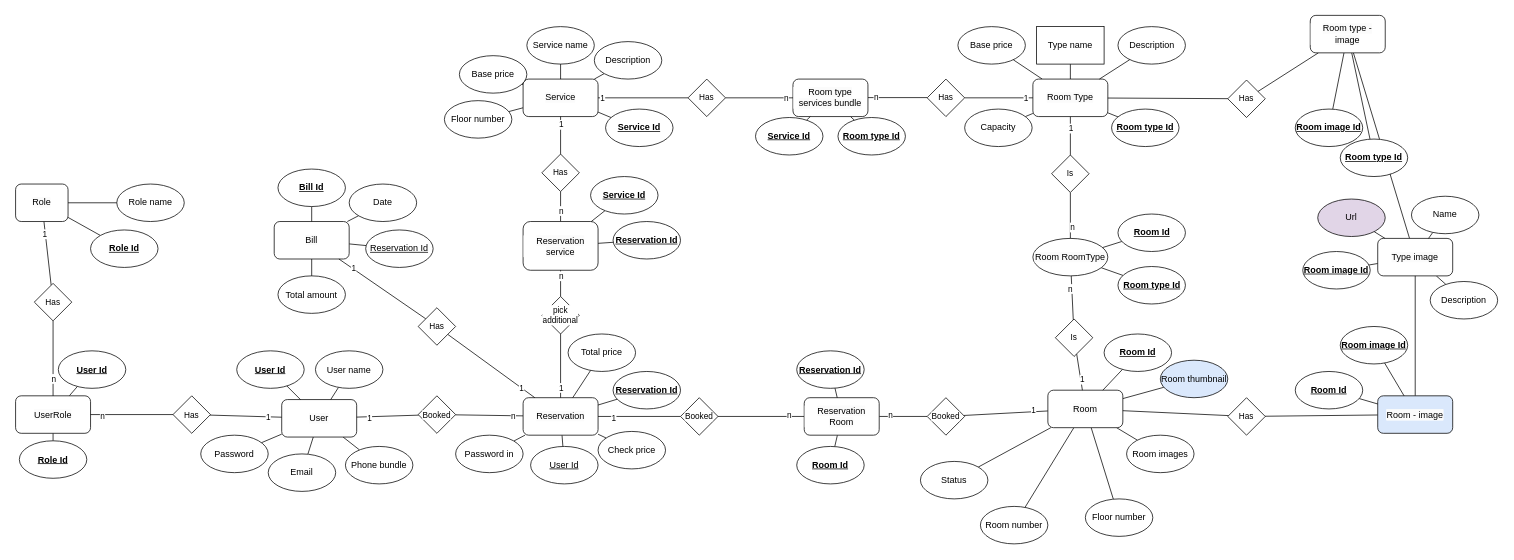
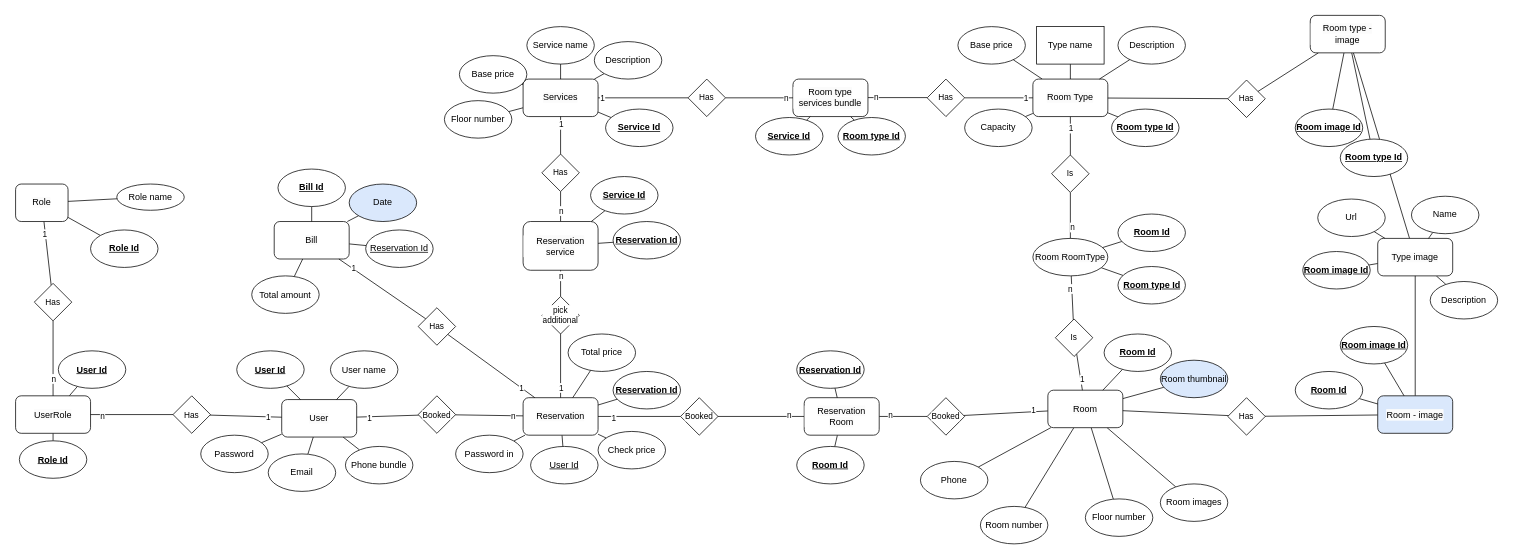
- <mxCell id="84" value="&lt;span style=&quot;font-size: 12px; background-color: rgb(251, 251, 251);&quot;&gt;Service&lt;/span&gt;" style="rounded=1;whiteSpace=wrap;html=1;fontFamily=Helvetica;fontSize=11;fontColor=default;labelBackgroundColor=default;" parent="1" vertex="1"><mxGeometry x="697" y="105" width="100" height="50" as="geometry" /></mxCell>
+ <mxCell id="84" value="&lt;span style=&quot;font-size: 12px; background-color: rgb(251, 251, 251);&quot;&gt;Services&lt;/span&gt;" style="rounded=1;whiteSpace=wrap;html=1;fontFamily=Helvetica;fontSize=11;fontColor=default;labelBackgroundColor=default;" parent="1" vertex="1"><mxGeometry x="697" y="105" width="100" height="50" as="geometry" /></mxCell>
- <mxCell id="4" value="Role name" style="ellipse;whiteSpace=wrap;html=1;" parent="1" vertex="1"><mxGeometry x="155" y="245" width="90" height="50" as="geometry" /></mxCell>
+ <mxCell id="4" value="Role name" style="ellipse;whiteSpace=wrap;html=1;" parent="1" vertex="1"><mxGeometry x="155" y="245" width="90" height="35" as="geometry" /></mxCell>
- <mxCell id="149" value="Date" style="ellipse;whiteSpace=wrap;html=1;fontStyle=0" parent="1" vertex="1"><mxGeometry x="465" y="245" width="90" height="50" as="geometry" /></mxCell>
+ <mxCell id="149" value="Date" style="ellipse;whiteSpace=wrap;html=1;fontStyle=0;fillColor=#dae8fc;" parent="1" vertex="1"><mxGeometry x="465" y="245" width="90" height="50" as="geometry" /></mxCell>
- <mxCell id="182" value="Url" style="ellipse;whiteSpace=wrap;html=1;fontStyle=0;fillColor=#e1d5e7;" vertex="1" parent="1"><mxGeometry x="1757" y="265" width="90" height="50" as="geometry" /></mxCell>
+ <mxCell id="182" value="Url" style="ellipse;whiteSpace=wrap;html=1;fontStyle=0" vertex="1" parent="1"><mxGeometry x="1757" y="265" width="90" height="50" as="geometry" /></mxCell>
- <mxCell id="147" value="Total amount" style="ellipse;whiteSpace=wrap;html=1;fontStyle=0" parent="1" vertex="1"><mxGeometry x="370" y="367.5" width="90" height="50" as="geometry" /></mxCell>
+ <mxCell id="147" value="Total amount" style="ellipse;whiteSpace=wrap;html=1;fontStyle=0" parent="1" vertex="1"><mxGeometry x="335" y="367.5" width="90" height="50" as="geometry" /></mxCell>
- <mxCell id="24" value="User name" style="ellipse;whiteSpace=wrap;html=1;fontStyle=0" parent="1" vertex="1"><mxGeometry x="420" y="467.5" width="90" height="50" as="geometry" /></mxCell>
+ <mxCell id="24" value="User name" style="ellipse;whiteSpace=wrap;html=1;fontStyle=0" parent="1" vertex="1"><mxGeometry x="440" y="467.5" width="90" height="50" as="geometry" /></mxCell>
- <mxCell id="158" value="Room images" style="ellipse;whiteSpace=wrap;html=1;fontStyle=0" vertex="1" parent="1"><mxGeometry x="1502" y="580" width="90" height="50" as="geometry" /></mxCell>
+ <mxCell id="158" value="Room images" style="ellipse;whiteSpace=wrap;html=1;fontStyle=0" vertex="1" parent="1"><mxGeometry x="1547" y="645" width="90" height="50" as="geometry" /></mxCell>
- <mxCell id="71" value="Status" style="ellipse;whiteSpace=wrap;html=1;fontStyle=0" parent="1" vertex="1"><mxGeometry x="1227" y="615" width="90" height="50" as="geometry" /></mxCell>
+ <mxCell id="71" value="Phone" style="ellipse;whiteSpace=wrap;html=1;fontStyle=0" parent="1" vertex="1"><mxGeometry x="1227" y="615" width="90" height="50" as="geometry" /></mxCell>
